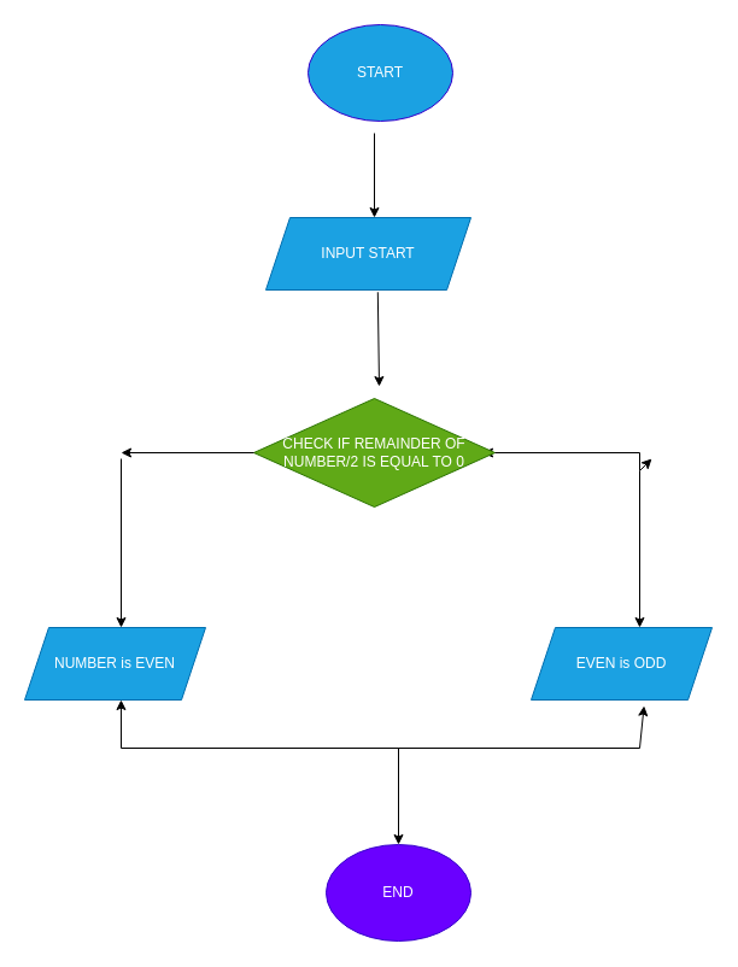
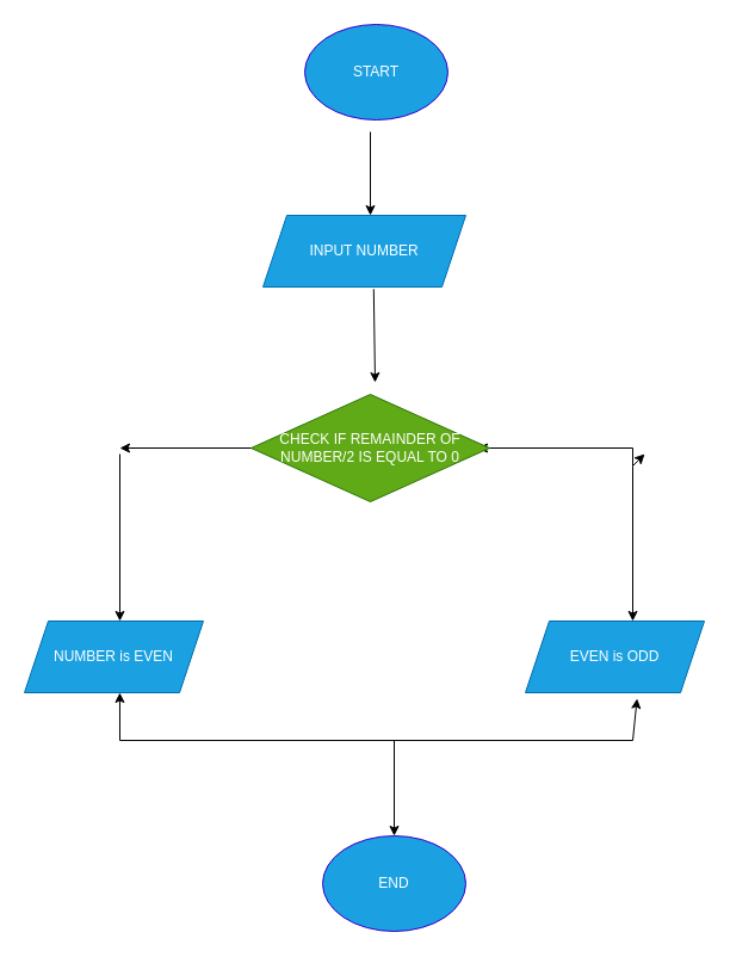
- <mxCell id="4" value="INPUT START" style="shape=parallelogram;perimeter=parallelogramPerimeter;whiteSpace=wrap;html=1;fixedSize=1;fillColor=#1ba1e2;fontColor=#ffffff;strokeColor=#006EAF;" parent="1" vertex="1"><mxGeometry x="220" y="180" width="170" height="60" as="geometry" /></mxCell>
+ <mxCell id="4" value="INPUT NUMBER" style="shape=parallelogram;perimeter=parallelogramPerimeter;whiteSpace=wrap;html=1;fixedSize=1;fillColor=#1ba1e2;fontColor=#ffffff;strokeColor=#006EAF;" parent="1" vertex="1"><mxGeometry x="220" y="180" width="170" height="60" as="geometry" /></mxCell>
- <mxCell id="18" value="END" style="ellipse;whiteSpace=wrap;html=1;fillColor=#6a00ff;fontColor=#ffffff;strokeColor=#3700CC;" vertex="1" parent="1"><mxGeometry x="270" y="700" width="120" height="80" as="geometry" /></mxCell>
+ <mxCell id="18" value="END" style="ellipse;whiteSpace=wrap;html=1;fillColor=#1ba1e2;fontColor=#ffffff;strokeColor=#3700CC;" vertex="1" parent="1"><mxGeometry x="270" y="700" width="120" height="80" as="geometry" /></mxCell>
